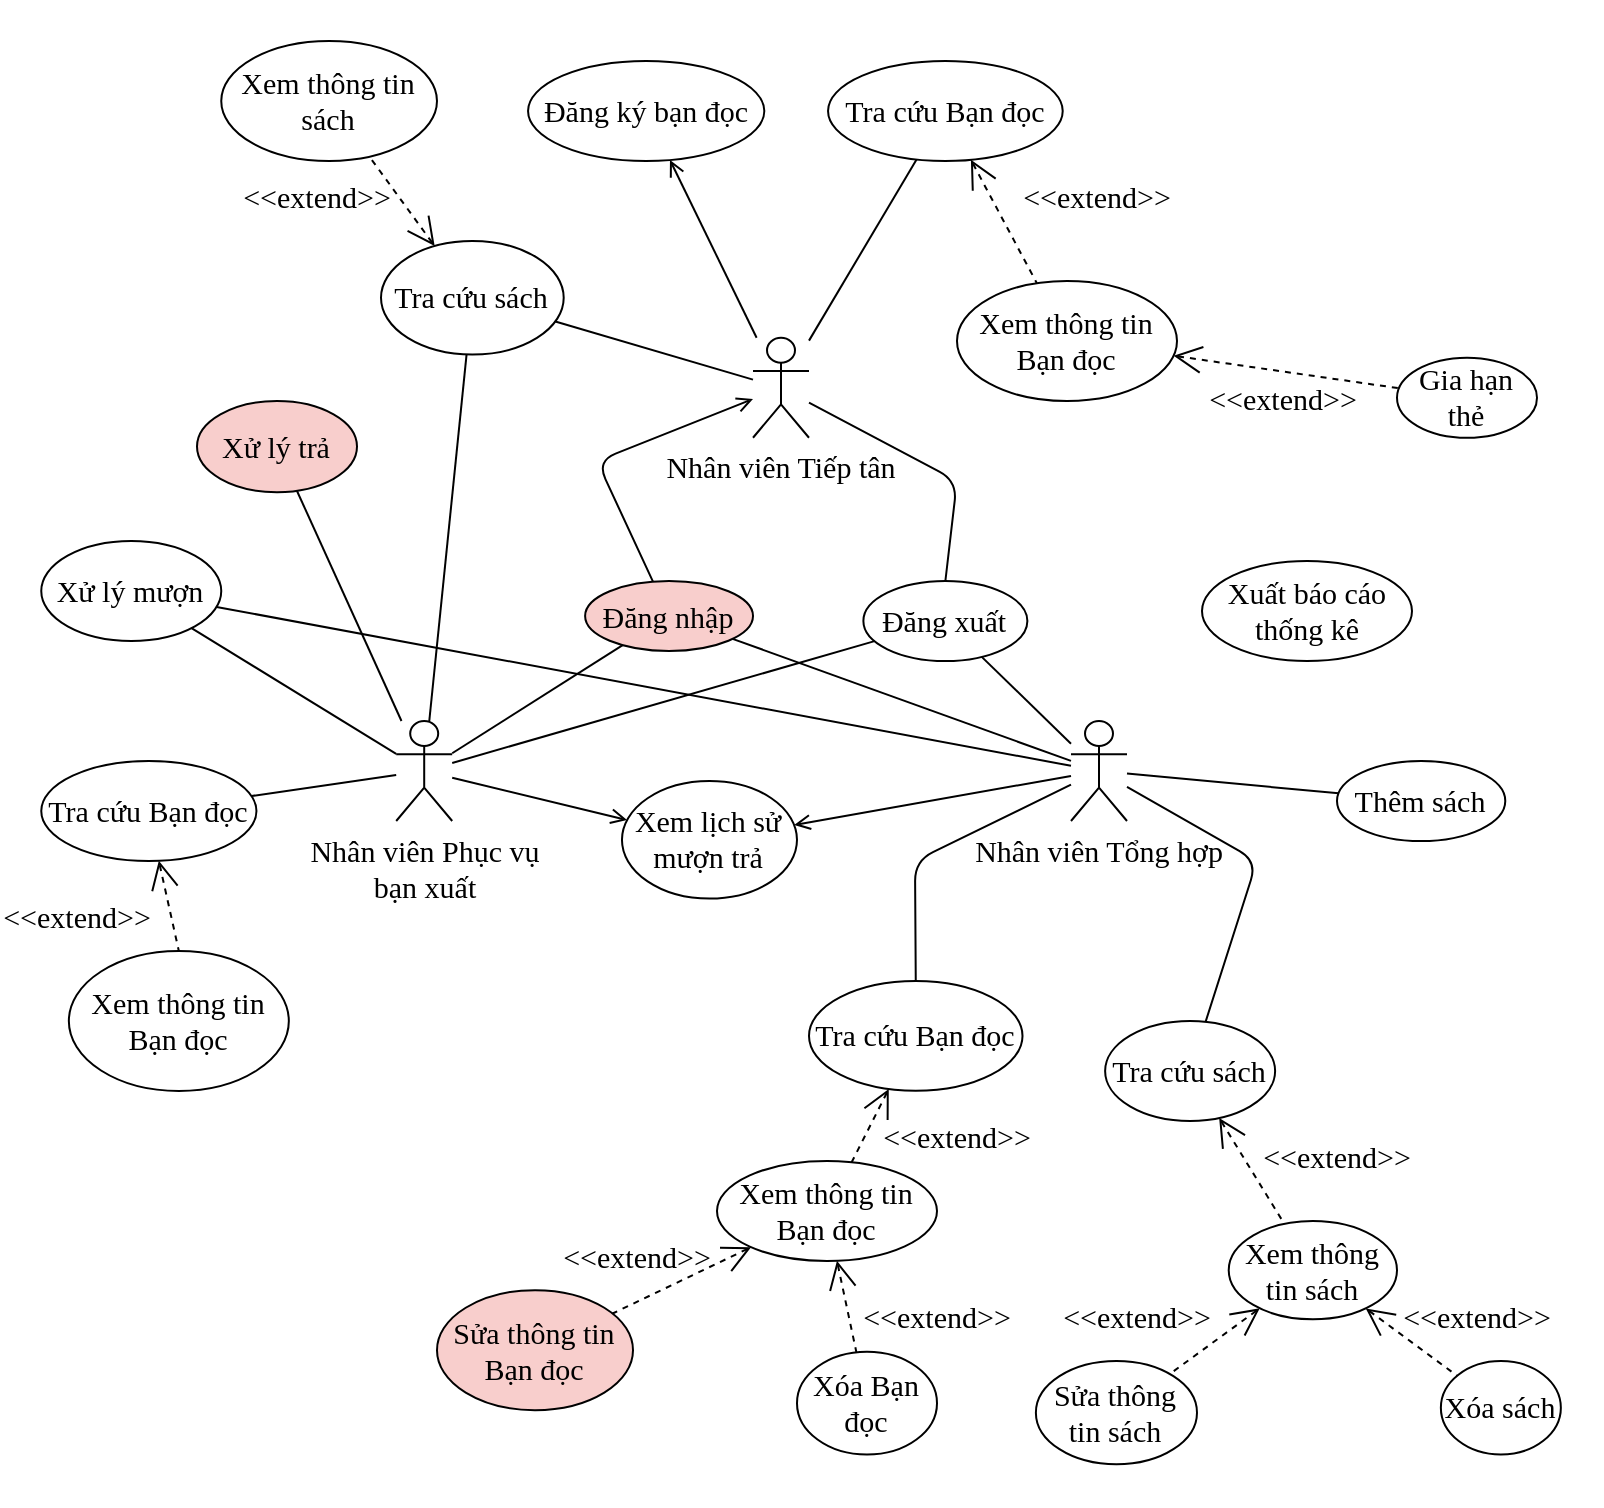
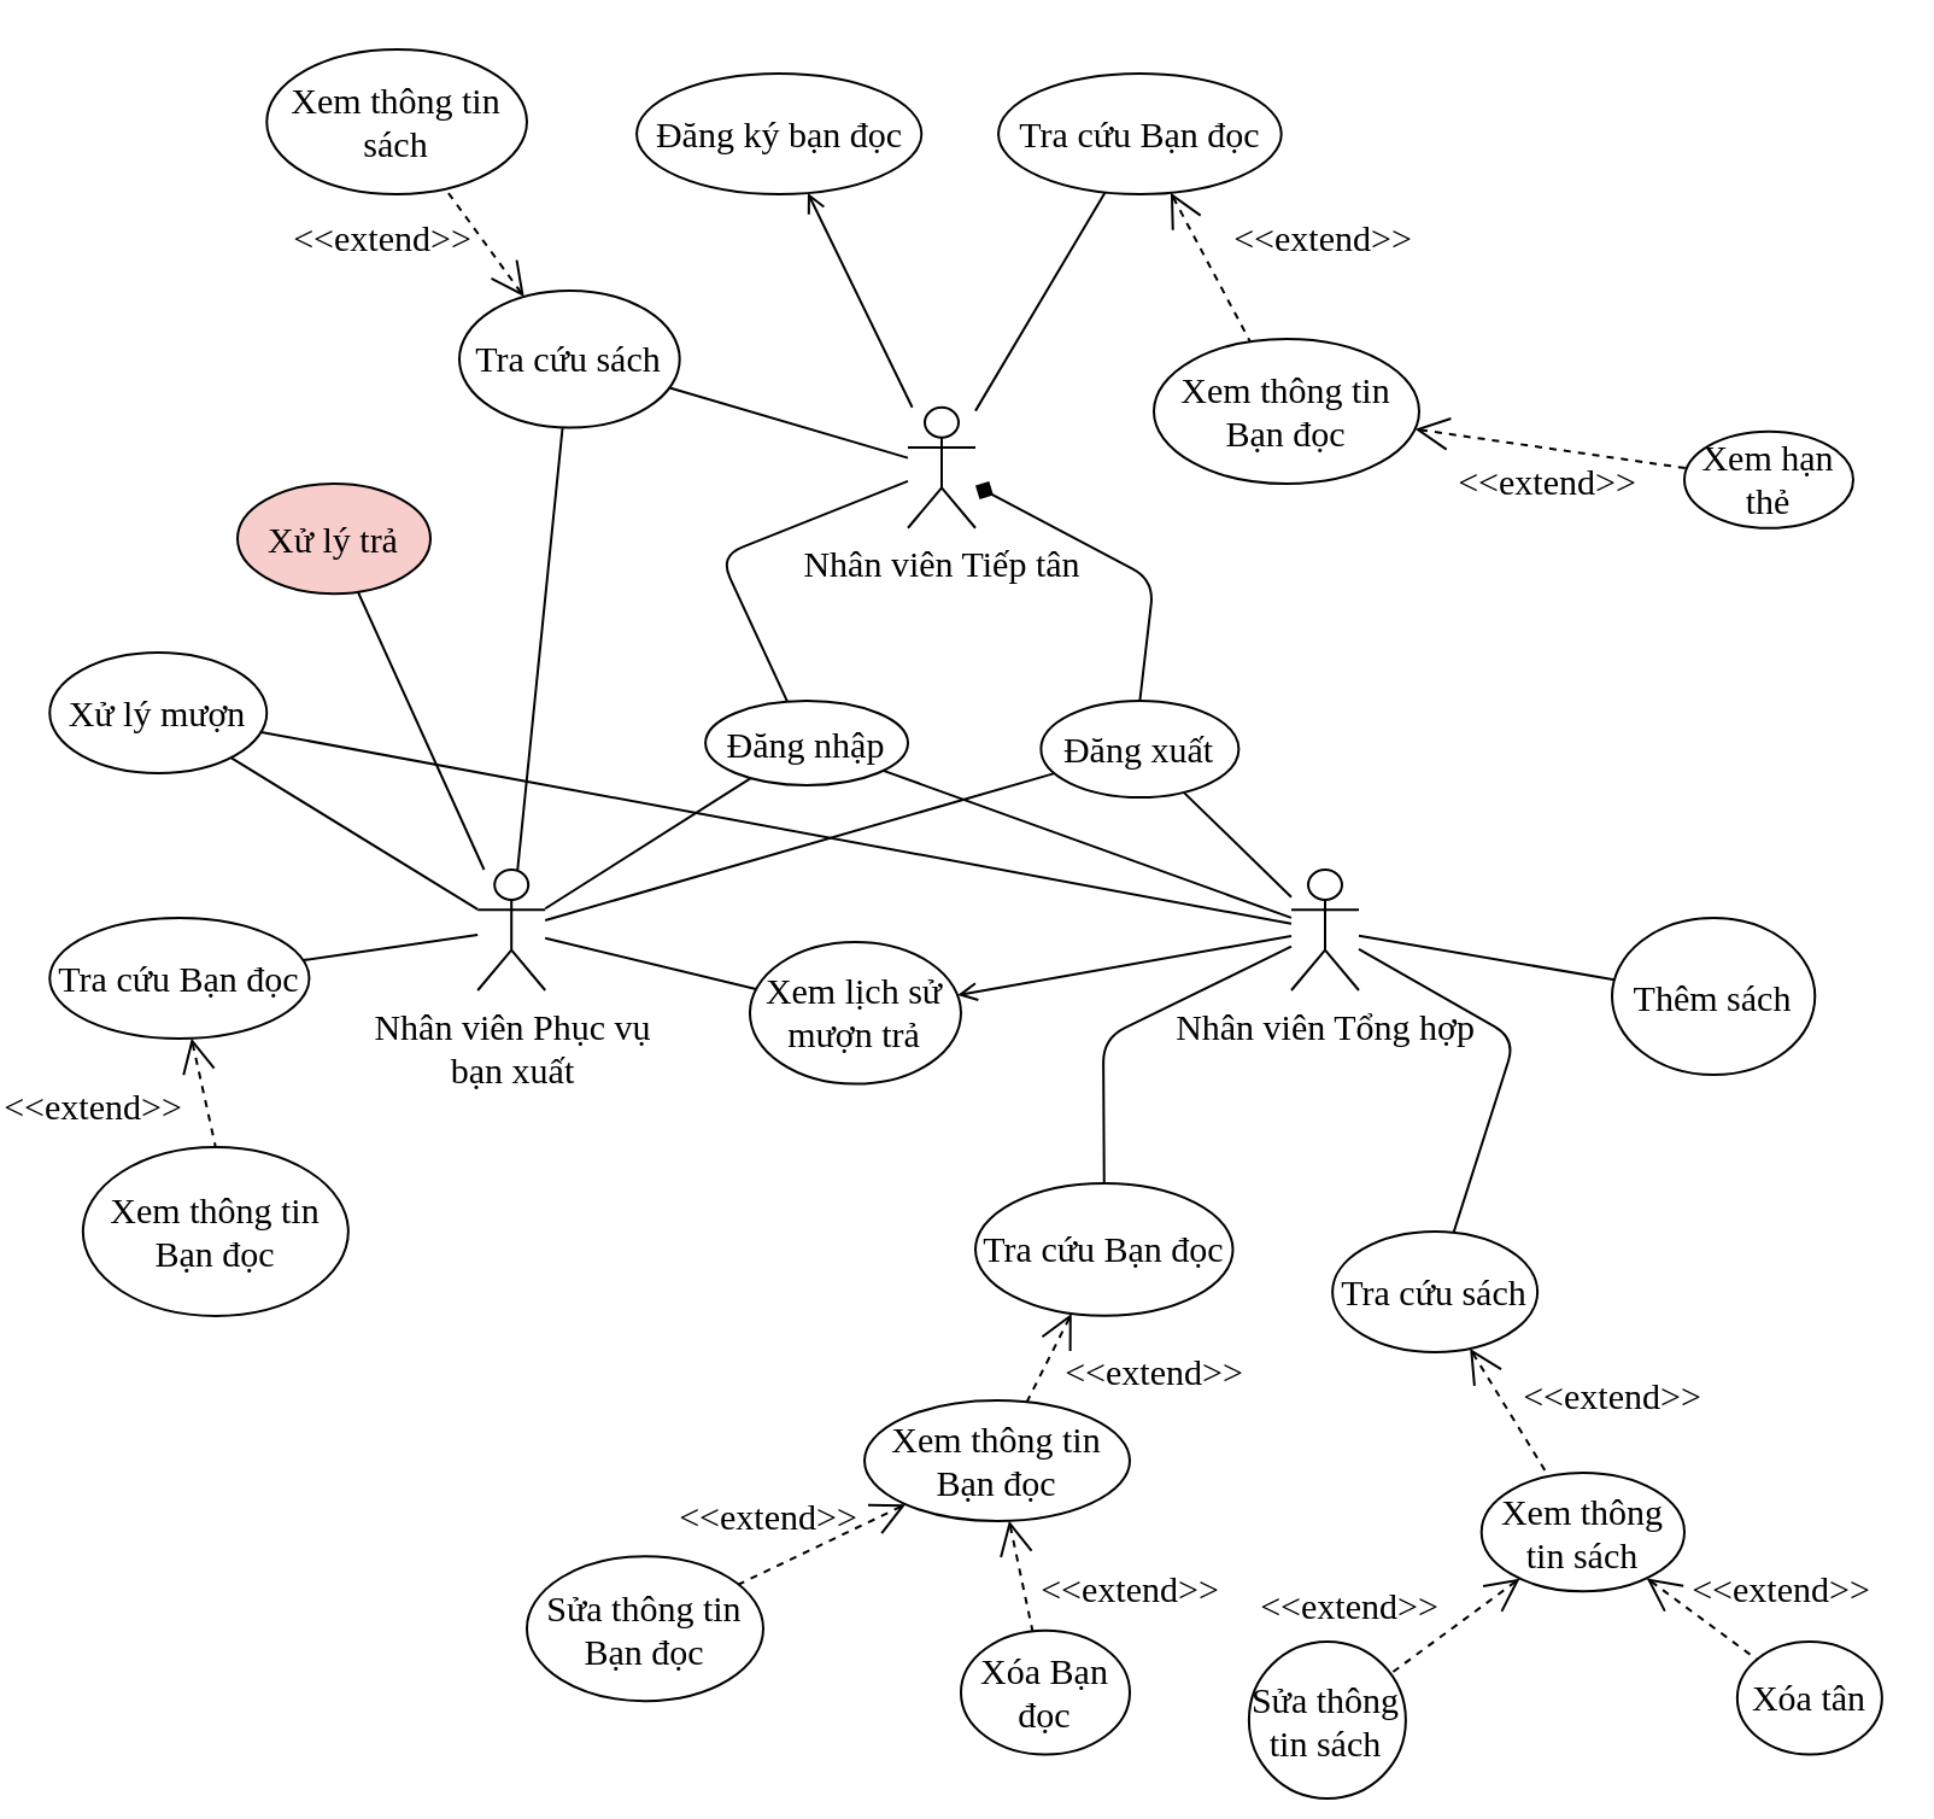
- <mxCell id="8" value="&lt;span style=&quot;font-size: 15px; line-height: 107%;&quot;&gt;Gia hạn thẻ&lt;/span&gt;" style="ellipse;whiteSpace=wrap;html=1;fontSize=15;fontFamily=Times New Roman;" parent="1" vertex="1"><mxGeometry x="698" y="178.38" width="70" height="40" as="geometry" /></mxCell>
+ <mxCell id="8" value="&lt;span style=&quot;font-size: 15px; line-height: 107%;&quot;&gt;Xem hạn thẻ&lt;/span&gt;" style="ellipse;whiteSpace=wrap;html=1;fontSize=15;fontFamily=Times New Roman;" parent="1" vertex="1"><mxGeometry x="698" y="178.38" width="70" height="40" as="geometry" /></mxCell>
- <mxCell id="47" value="" style="edgeStyle=none;html=1;endArrow=open;verticalAlign=bottom;fontSize=15;fontFamily=Times New Roman;" parent="1" source="40" target="2" edge="1"><mxGeometry width="160" relative="1" as="geometry"><mxPoint x="355.537" y="325.155" as="sourcePoint" /><mxPoint x="387.268" y="757.271" as="targetPoint" /><Array as="points"><mxPoint x="298" y="230" /></Array></mxGeometry></mxCell>
+ <mxCell id="47" value="" style="edgeStyle=none;html=1;endArrow=none;verticalAlign=bottom;fontSize=15;fontFamily=Times New Roman;" parent="1" source="40" target="2" edge="1"><mxGeometry width="160" relative="1" as="geometry"><mxPoint x="355.537" y="325.155" as="sourcePoint" /><mxPoint x="387.268" y="757.271" as="targetPoint" /><Array as="points"><mxPoint x="298" y="230" /></Array></mxGeometry></mxCell>
- <mxCell id="46" value="" style="edgeStyle=none;html=1;endArrow=none;verticalAlign=bottom;fontSize=15;fontFamily=Times New Roman;exitX=0.5;exitY=0;exitDx=0;exitDy=0;" parent="1" source="41" target="2" edge="1"><mxGeometry width="160" relative="1" as="geometry"><mxPoint x="1287.353" y="286.311" as="sourcePoint" /><mxPoint x="822.468" y="240.001" as="targetPoint" /><Array as="points"><mxPoint x="478" y="240" /></Array></mxGeometry></mxCell>
+ <mxCell id="46" value="" style="edgeStyle=none;html=1;endArrow=diamond;verticalAlign=bottom;fontSize=15;fontFamily=Times New Roman;exitX=0.5;exitY=0;exitDx=0;exitDy=0;" parent="1" source="41" target="2" edge="1"><mxGeometry width="160" relative="1" as="geometry"><mxPoint x="1287.353" y="286.311" as="sourcePoint" /><mxPoint x="822.468" y="240.001" as="targetPoint" /><Array as="points"><mxPoint x="478" y="240" /></Array></mxGeometry></mxCell>
- <mxCell id="34" value="&lt;span style=&quot;font-size: 15px; line-height: 107%;&quot;&gt;Xuất báo cáo thống kê&lt;/span&gt;" style="ellipse;whiteSpace=wrap;html=1;fontSize=15;fontFamily=Times New Roman;" parent="1" vertex="1"><mxGeometry x="600.5" y="280" width="105" height="50" as="geometry" /></mxCell>
- <mxCell id="40" value="Đăng nhập" style="ellipse;whiteSpace=wrap;html=1;fontSize=15;fontFamily=Times New Roman;fillColor=#f8cecc;" parent="1" vertex="1"><mxGeometry x="292.05" y="290" width="83.95" height="35" as="geometry" /></mxCell>
+ <mxCell id="40" value="Đăng nhập" style="ellipse;whiteSpace=wrap;html=1;fontSize=15;fontFamily=Times New Roman;" parent="1" vertex="1"><mxGeometry x="292.05" y="290" width="83.95" height="35" as="geometry" /></mxCell>
- <mxCell id="28" value="&lt;span style=&quot;font-size: 15px; line-height: 107%;&quot;&gt;Thêm sách&lt;/span&gt;" style="ellipse;whiteSpace=wrap;html=1;fontSize=15;fontFamily=Times New Roman;" parent="1" vertex="1"><mxGeometry x="668" y="380" width="84.14" height="40" as="geometry" /></mxCell>
+ <mxCell id="28" value="&lt;span style=&quot;font-size: 15px; line-height: 107%;&quot;&gt;Thêm sách&lt;/span&gt;" style="ellipse;whiteSpace=wrap;html=1;fontSize=15;fontFamily=Times New Roman;" parent="1" vertex="1"><mxGeometry x="668" y="380" width="84.14" height="65" as="geometry" /></mxCell>
- <mxCell id="15" value="" style="edgeStyle=none;html=1;endArrow=open;verticalAlign=bottom;fontSize=15;fontFamily=Times New Roman;" parent="1" source="9" target="14" edge="1"><mxGeometry width="160" relative="1" as="geometry"><mxPoint x="1560.92" y="906.713" as="sourcePoint" /><mxPoint x="1501.906" y="1406.562" as="targetPoint" /></mxGeometry></mxCell>
+ <mxCell id="15" value="" style="edgeStyle=none;html=1;endArrow=none;verticalAlign=bottom;fontSize=15;fontFamily=Times New Roman;" parent="1" source="9" target="14" edge="1"><mxGeometry width="160" relative="1" as="geometry"><mxPoint x="1560.92" y="906.713" as="sourcePoint" /><mxPoint x="1501.906" y="1406.562" as="targetPoint" /></mxGeometry></mxCell>
- <mxCell id="31" value="&lt;span style=&quot;font-size: 15px; line-height: 107%;&quot;&gt;Sửa thông tin Bạn đọc&lt;/span&gt;" style="ellipse;whiteSpace=wrap;html=1;fontSize=15;fontFamily=Times New Roman;fillColor=#f8cecc;" parent="1" vertex="1"><mxGeometry x="218" y="644.58" width="98" height="60" as="geometry" /></mxCell>
+ <mxCell id="31" value="&lt;span style=&quot;font-size: 15px; line-height: 107%;&quot;&gt;Sửa thông tin Bạn đọc&lt;/span&gt;" style="ellipse;whiteSpace=wrap;html=1;fontSize=15;fontFamily=Times New Roman;" parent="1" vertex="1"><mxGeometry x="218" y="644.58" width="98" height="60" as="geometry" /></mxCell>
- <mxCell id="27" value="&lt;span style=&quot;font-size: 15px; line-height: 107%;&quot;&gt;Xóa sách&lt;/span&gt;" style="ellipse;whiteSpace=wrap;html=1;fontSize=15;fontFamily=Times New Roman;" parent="1" vertex="1"><mxGeometry x="719.93" y="680" width="60" height="46.76" as="geometry" /></mxCell>
+ <mxCell id="27" value="&lt;span style=&quot;font-size: 15px; line-height: 107%;&quot;&gt;Xóa tân&lt;/span&gt;" style="ellipse;whiteSpace=wrap;html=1;fontSize=15;fontFamily=Times New Roman;" parent="1" vertex="1"><mxGeometry x="719.93" y="680" width="60" height="46.76" as="geometry" /></mxCell>
- <mxCell id="21" value="&lt;span style=&quot;font-size: 15px; line-height: 107%;&quot;&gt;Sửa thông tin sách&lt;/span&gt;" style="ellipse;whiteSpace=wrap;html=1;fontSize=15;fontFamily=Times New Roman;" parent="1" vertex="1"><mxGeometry x="517.44" y="680" width="80.56" height="51.64" as="geometry" /></mxCell>
+ <mxCell id="21" value="&lt;span style=&quot;font-size: 15px; line-height: 107%;&quot;&gt;Sửa thông tin sách&lt;/span&gt;" style="ellipse;whiteSpace=wrap;html=1;fontSize=15;fontFamily=Times New Roman;" parent="1" vertex="1"><mxGeometry x="517.44" y="680" width="65" height="65" as="geometry" /></mxCell>
